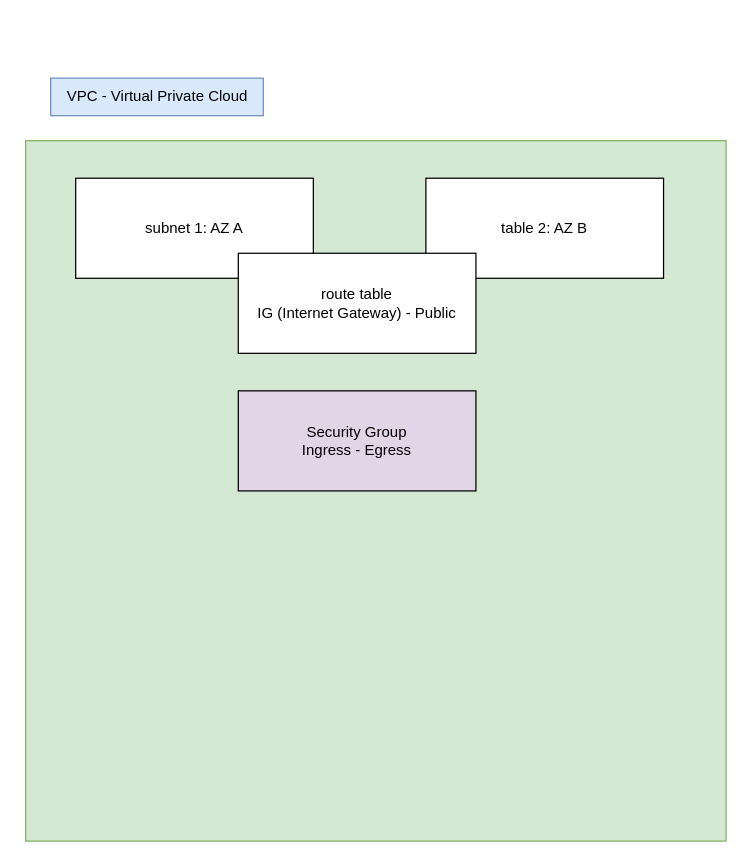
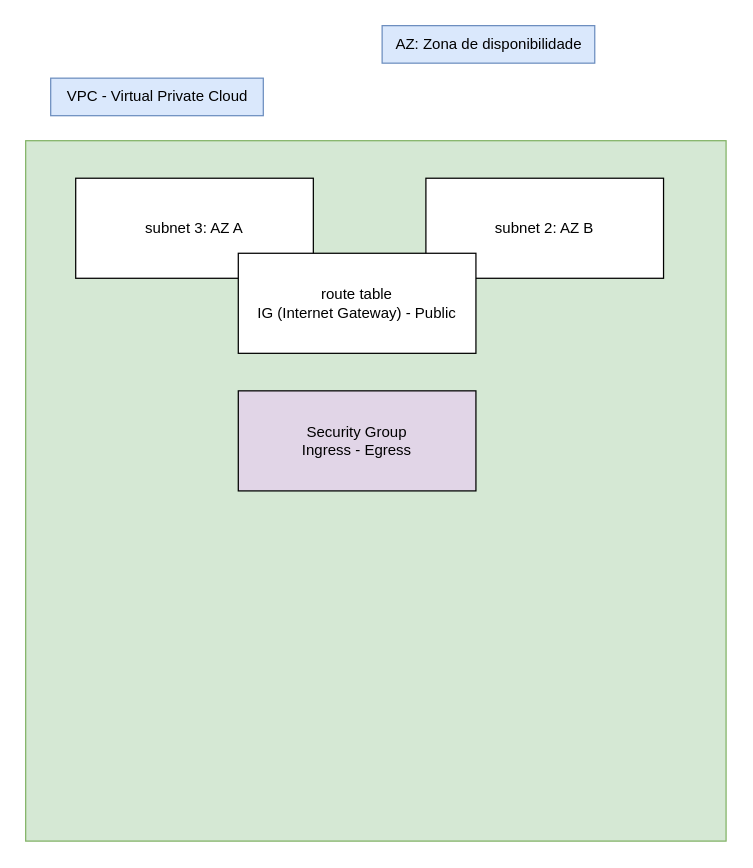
+ <mxCell id="6" value="AZ: Zona de disponibilidade" style="text;html=1;align=center;verticalAlign=middle;resizable=0;points=[];autosize=1;strokeColor=#6c8ebf;fillColor=#dae8fc;" vertex="1" parent="1"><mxGeometry x="305" y="20" width="170" height="30" as="geometry" /></mxCell>
- <mxCell id="4" value="subnet 1: AZ A" style="rounded=0;whiteSpace=wrap;html=1;" vertex="1" parent="1"><mxGeometry x="60" y="142" width="190" height="80" as="geometry" /></mxCell>
+ <mxCell id="4" value="subnet 3: AZ A" style="rounded=0;whiteSpace=wrap;html=1;" vertex="1" parent="1"><mxGeometry x="60" y="142" width="190" height="80" as="geometry" /></mxCell>
- <mxCell id="5" value="table 2: AZ B" style="rounded=0;whiteSpace=wrap;html=1;" vertex="1" parent="1"><mxGeometry x="340" y="142" width="190" height="80" as="geometry" /></mxCell>
+ <mxCell id="5" value="subnet 2: AZ B" style="rounded=0;whiteSpace=wrap;html=1;" vertex="1" parent="1"><mxGeometry x="340" y="142" width="190" height="80" as="geometry" /></mxCell>
